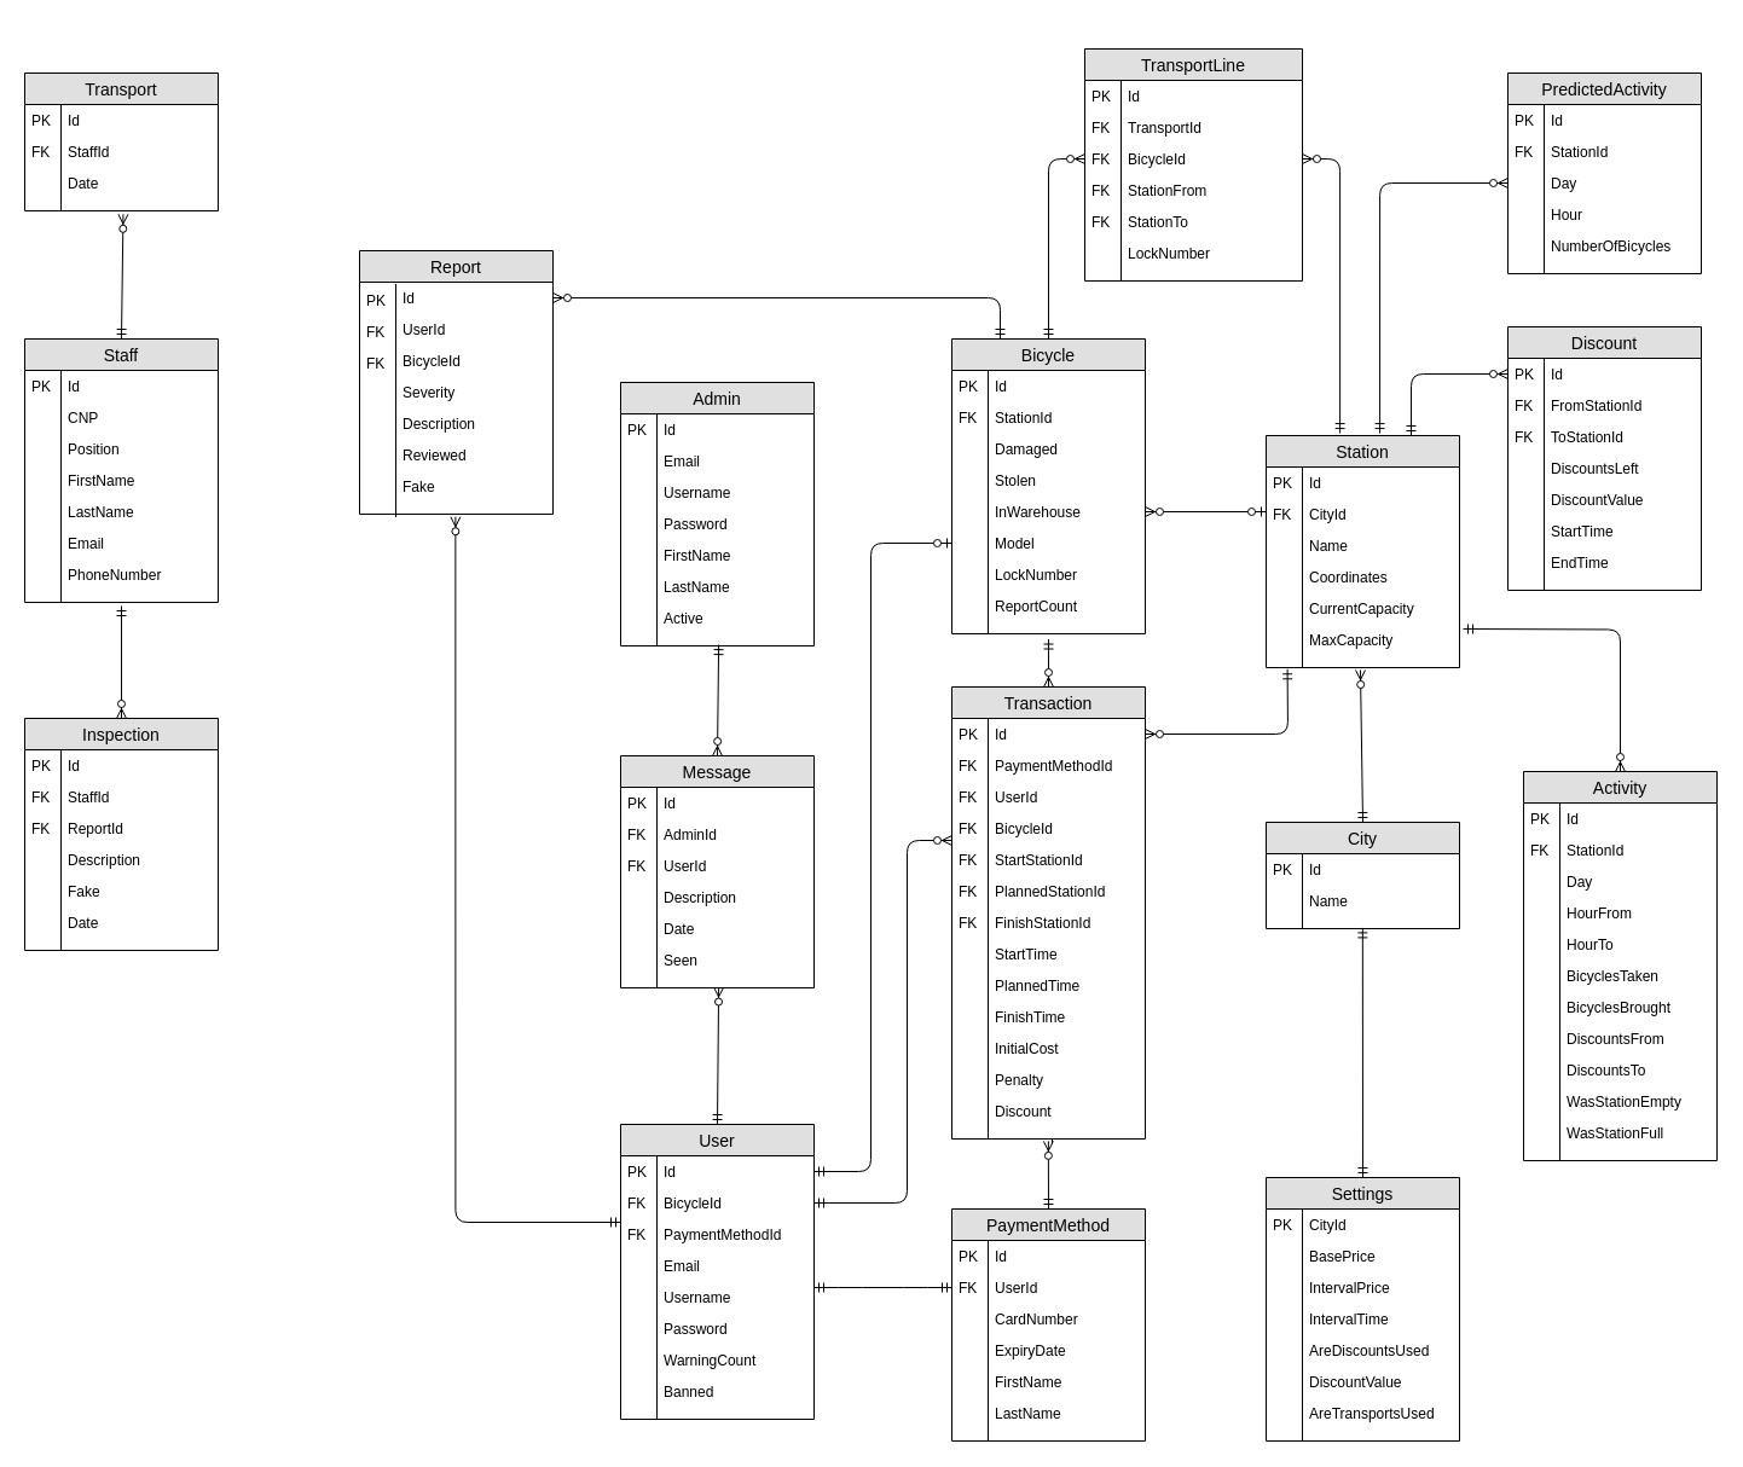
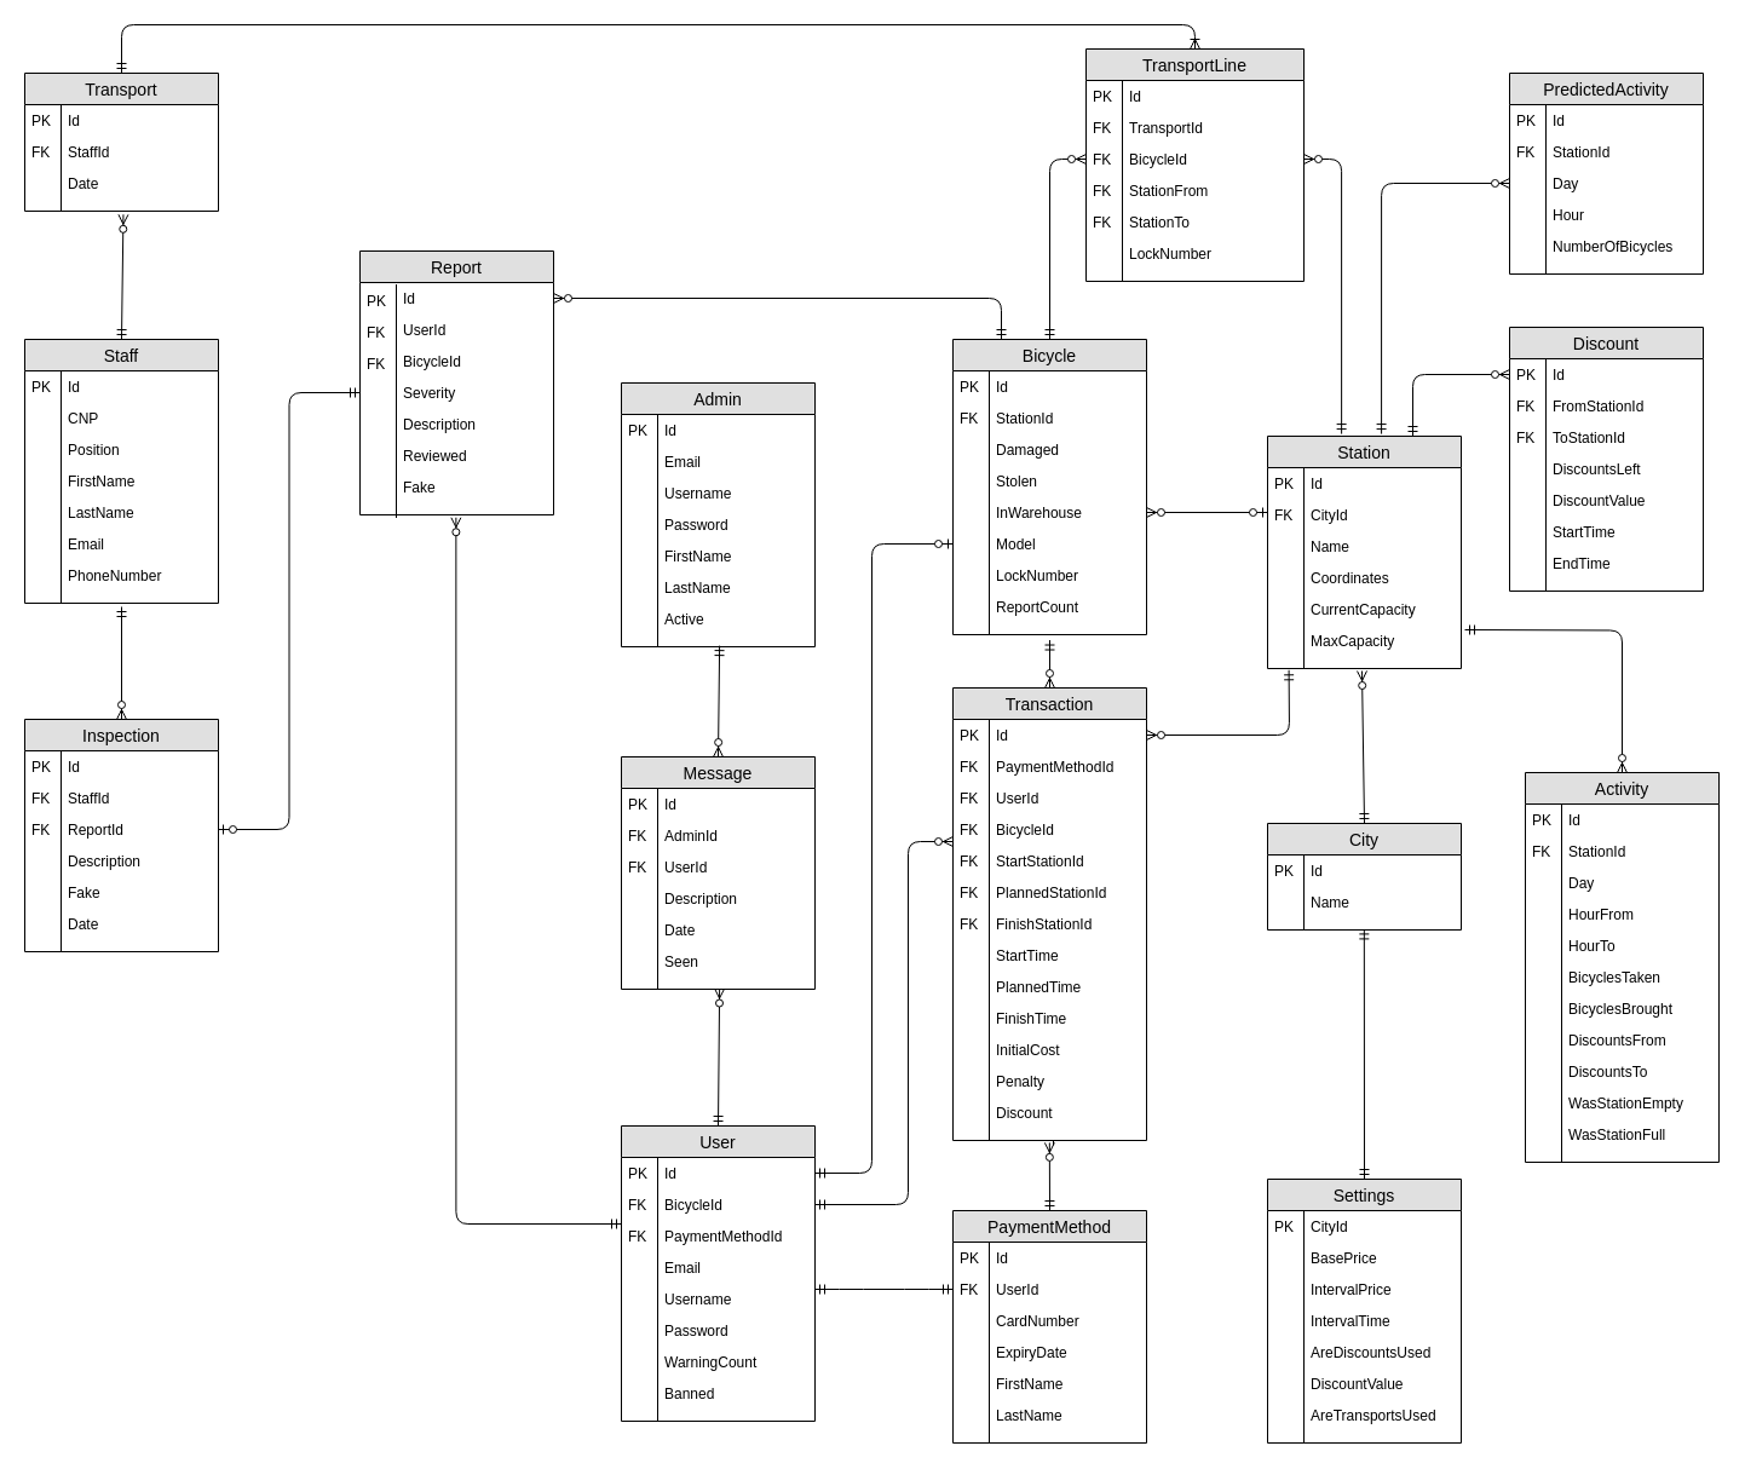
+ <mxCell id="239" value="" style="edgeStyle=orthogonalEdgeStyle;fontSize=12;html=1;endArrow=ERoneToMany;startArrow=ERmandOne;entryX=0.5;entryY=0;entryDx=0;entryDy=0;exitX=0.5;exitY=0;exitDx=0;exitDy=0;" parent="1" source="210" target="219" edge="1"><mxGeometry width="100" height="100" relative="1" as="geometry"><mxPoint x="170" y="20" as="sourcePoint" /><mxPoint x="1117" y="10" as="targetPoint" /><Array as="points"><mxPoint x="100" y="20" /><mxPoint x="987" y="20" /></Array></mxGeometry></mxCell>
+ <mxCell id="245" value="" style="edgeStyle=orthogonalEdgeStyle;fontSize=12;html=1;endArrow=ERzeroToOne;startArrow=ERmandOne;exitX=0;exitY=0.5;exitDx=0;exitDy=0;entryX=1;entryY=0.5;entryDx=0;entryDy=0;" parent="1" source="94" target="109" edge="1"><mxGeometry width="100" height="100" relative="1" as="geometry"><mxPoint x="257" y="310" as="sourcePoint" /><mxPoint x="220" y="720" as="targetPoint" /></mxGeometry></mxCell>
